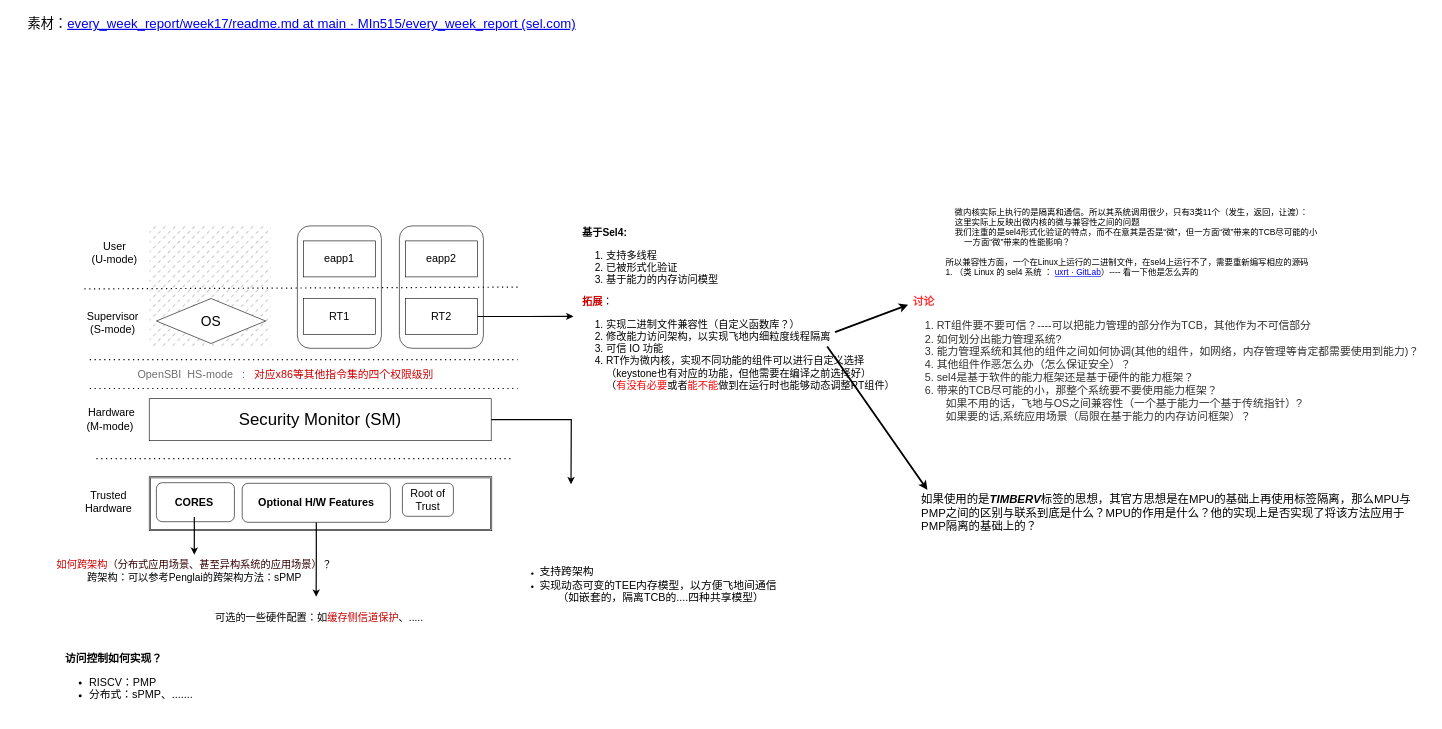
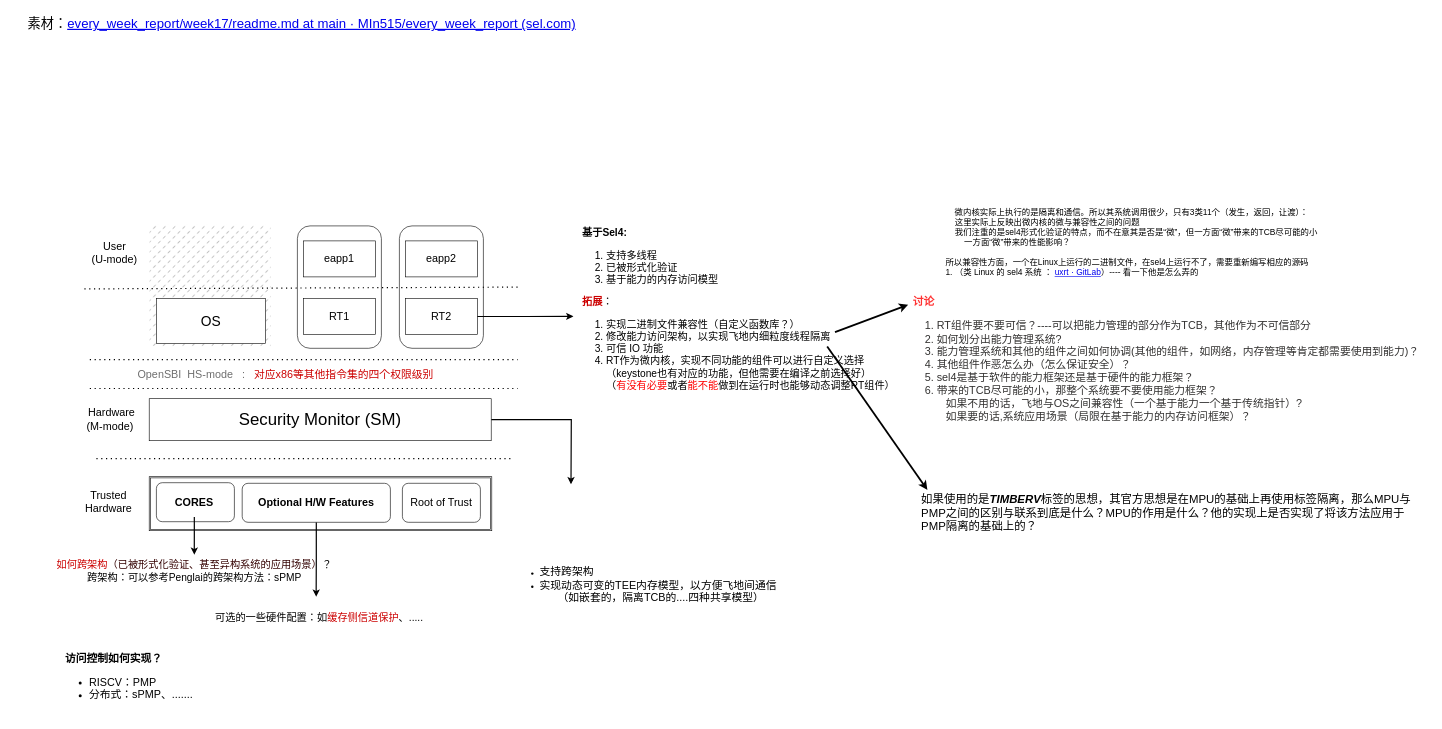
- <mxCell id="19" value="&lt;font style=&quot;font-size: 23px;&quot;&gt;OS&lt;/font&gt;" style="rhombus;whiteSpace=wrap;html=1;" parent="1" vertex="1"><mxGeometry x="260" y="497" width="182" height="75" as="geometry" /></mxCell>
+ <mxCell id="19" value="&lt;font style=&quot;font-size: 23px;&quot;&gt;OS&lt;/font&gt;" style="rounded=0;whiteSpace=wrap;html=1;" parent="1" vertex="1"><mxGeometry x="260" y="497" width="182" height="75" as="geometry" /></mxCell>
- <mxCell id="20" value="&lt;font style=&quot;font-size: 18px;&quot;&gt;Supervisor&lt;br/&gt;(S-mode)&lt;/font&gt;" style="text;html=1;align=center;verticalAlign=middle;resizable=0;points=[];autosize=1;strokeColor=none;fillColor=none;" parent="1" vertex="1"><mxGeometry x="135" y="510" width="104" height="55" as="geometry" /></mxCell>
- <mxCell id="14" value="&lt;font style=&quot;font-size: 18px;&quot;&gt;Root of Trust&lt;/font&gt;" style="rounded=1;whiteSpace=wrap;html=1;" parent="1" vertex="1"><mxGeometry x="670" y="805" width="85" height="55" as="geometry" /></mxCell>
+ <mxCell id="14" value="&lt;font style=&quot;font-size: 18px;&quot;&gt;Root of Trust&lt;/font&gt;" style="rounded=1;whiteSpace=wrap;html=1;" parent="1" vertex="1"><mxGeometry x="670" y="805" width="130" height="65" as="geometry" /></mxCell>
- <mxCell id="9" value="&lt;font style=&quot;font-size: 17px;&quot;&gt;&lt;font style=&quot;font-size: 17px;&quot; color=&quot;#cc0000&quot;&gt;如何跨架构&lt;/font&gt;&lt;font color=&quot;#330000&quot; style=&quot;font-size: 17px;&quot;&gt;（分布式应用场景、甚至异构系统的应用场景）&lt;/font&gt;？&lt;br&gt;跨架构：可以参考Penglai的跨架构方法：sPMP&lt;/font&gt;" style="text;html=1;align=center;verticalAlign=middle;resizable=0;points=[];autosize=1;strokeColor=none;fillColor=none;" parent="1" vertex="1"><mxGeometry x="84.63" y="925" width="477" height="53" as="geometry" /></mxCell>
+ <mxCell id="9" value="&lt;font style=&quot;font-size: 17px;&quot;&gt;&lt;font style=&quot;font-size: 17px;&quot; color=&quot;#cc0000&quot;&gt;如何跨架构&lt;/font&gt;&lt;font color=&quot;#330000&quot; style=&quot;font-size: 17px;&quot;&gt;（已被形式化验证、甚至异构系统的应用场景）&lt;/font&gt;？&lt;br&gt;跨架构：可以参考Penglai的跨架构方法：sPMP&lt;/font&gt;" style="text;html=1;align=center;verticalAlign=middle;resizable=0;points=[];autosize=1;strokeColor=none;fillColor=none;" parent="1" vertex="1"><mxGeometry x="84.63" y="925" width="477" height="53" as="geometry" /></mxCell>
